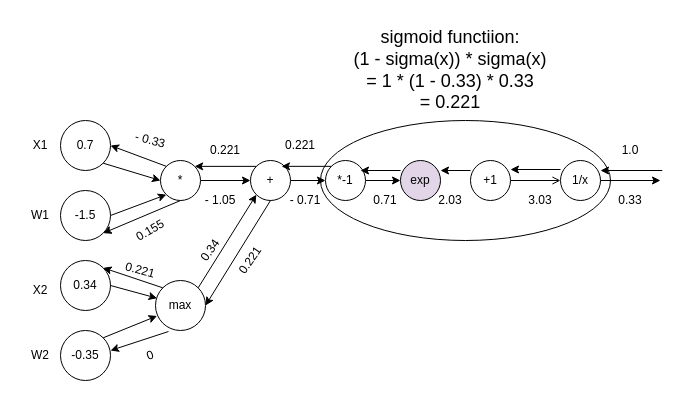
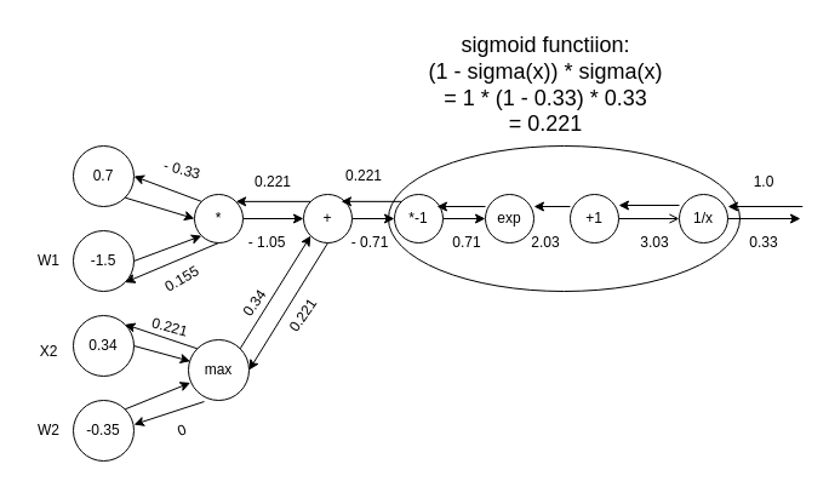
- <mxCell id="52" value="X1" style="text;html=1;strokeColor=none;fillColor=none;align=center;verticalAlign=middle;whiteSpace=wrap;rounded=0;" vertex="1" parent="1"><mxGeometry x="20" y="135" width="40" height="20" as="geometry" /></mxCell>
- <mxCell id="15" value="exp" style="ellipse;whiteSpace=wrap;html=1;aspect=fixed;fillColor=#e1d5e7;" vertex="1" parent="1"><mxGeometry x="400" y="160" width="40" height="40" as="geometry" /></mxCell>
+ <mxCell id="15" value="exp" style="ellipse;whiteSpace=wrap;html=1;aspect=fixed;" vertex="1" parent="1"><mxGeometry x="400" y="160" width="40" height="40" as="geometry" /></mxCell>
